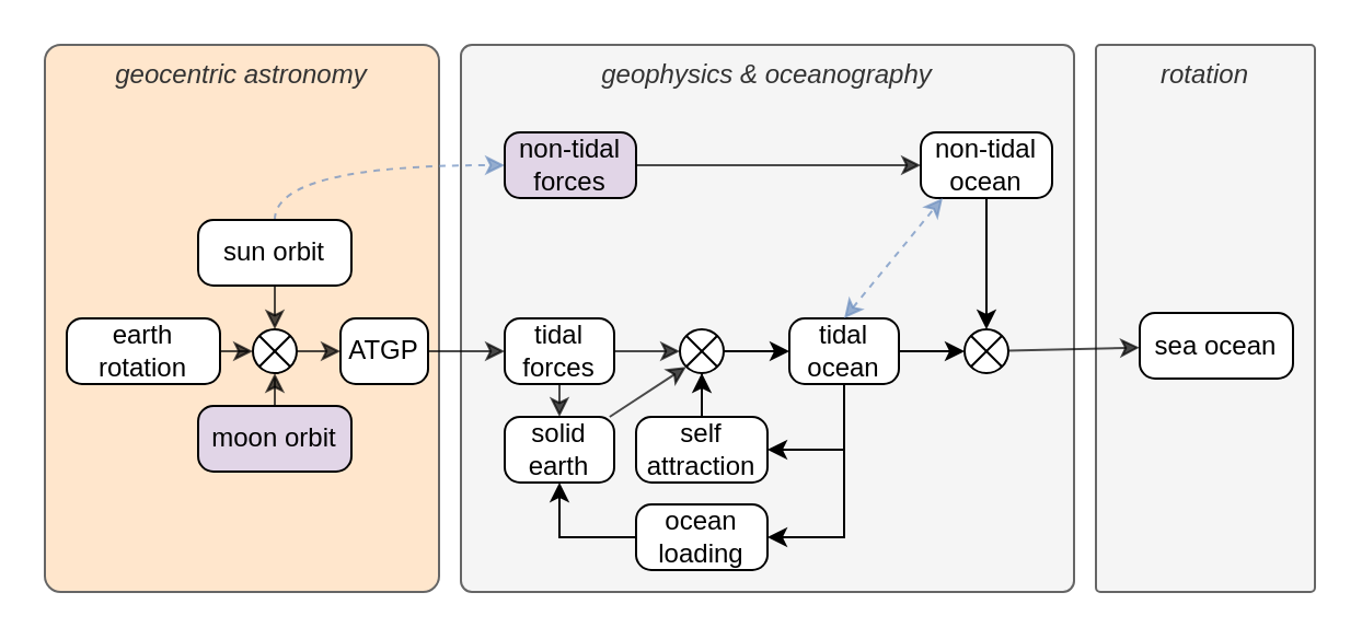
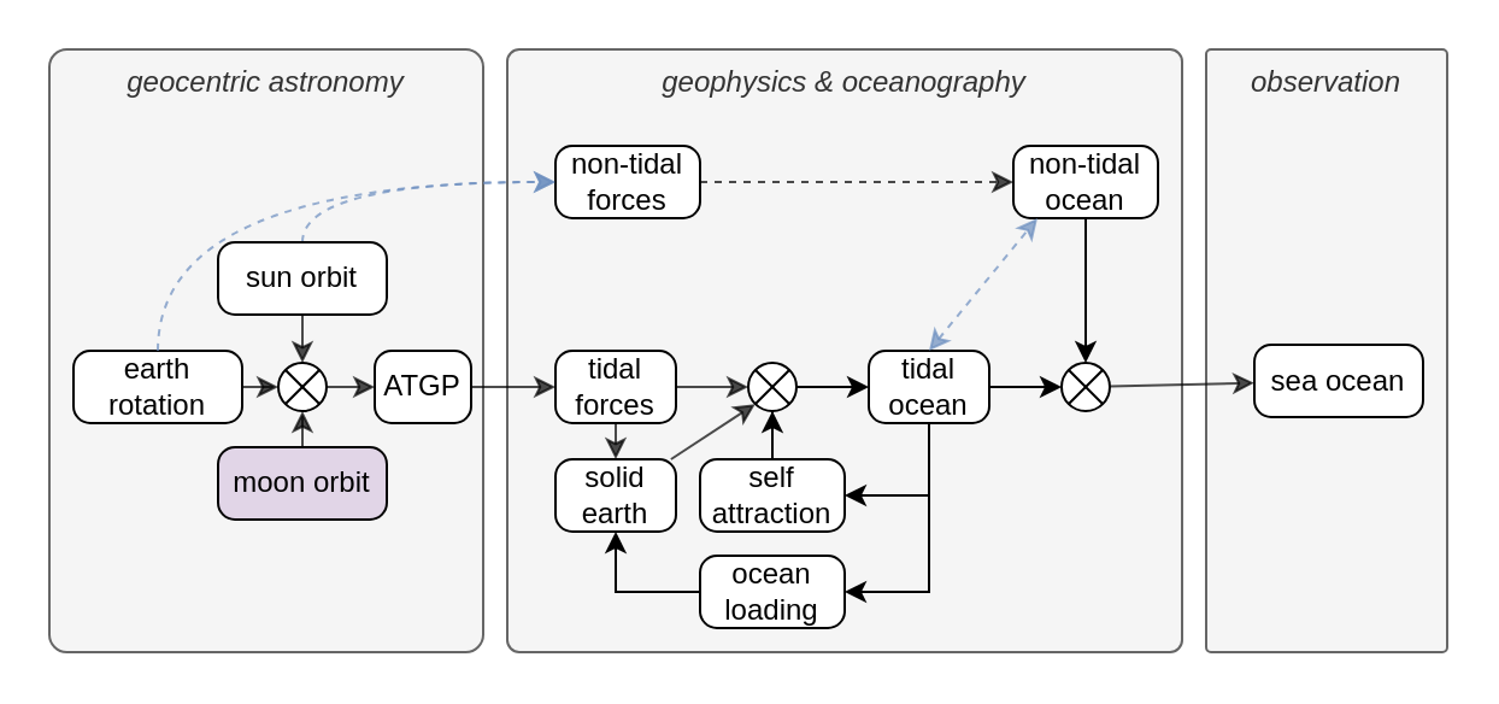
- <mxCell id="2" value="rotation" style="rounded=1;whiteSpace=wrap;html=1;strokeWidth=1;strokeColor=#666666;verticalAlign=top;fontStyle=2;fillColor=#f5f5f5;fontColor=#333333;arcSize=2;" vertex="1" parent="1"><mxGeometry x="500" y="20" width="100" height="250" as="geometry" /></mxCell>
+ <mxCell id="2" value="observation" style="rounded=1;whiteSpace=wrap;html=1;strokeWidth=1;strokeColor=#666666;verticalAlign=top;fontStyle=2;fillColor=#f5f5f5;fontColor=#333333;arcSize=2;" vertex="1" parent="1"><mxGeometry x="500" y="20" width="100" height="250" as="geometry" /></mxCell>
- <mxCell id="22" value="non-tidal forces" style="rounded=1;whiteSpace=wrap;html=1;absoluteArcSize=1;arcSize=14;strokeWidth=1;fillColor=#e1d5e7;" vertex="1" parent="1"><mxGeometry x="230" y="60" width="60" height="30" as="geometry" /></mxCell>
+ <mxCell id="22" value="non-tidal forces" style="rounded=1;whiteSpace=wrap;html=1;absoluteArcSize=1;arcSize=14;strokeWidth=1;" vertex="1" parent="1"><mxGeometry x="230" y="60" width="60" height="30" as="geometry" /></mxCell>
- <mxCell id="21" style="edgeStyle=none;rounded=0;orthogonalLoop=1;jettySize=auto;html=1;entryX=0;entryY=0.5;entryDx=0;entryDy=0;strokeWidth=1;opacity=70;" edge="1" parent="1" source="22" target="20"><mxGeometry relative="1" as="geometry" /></mxCell>
+ <mxCell id="21" style="edgeStyle=none;rounded=0;orthogonalLoop=1;jettySize=auto;html=1;entryX=0;entryY=0.5;entryDx=0;entryDy=0;strokeWidth=1;opacity=70;dashed=1;" edge="1" parent="1" source="22" target="20"><mxGeometry relative="1" as="geometry" /></mxCell>
+ <mxCell id="35" style="edgeStyle=orthogonalEdgeStyle;curved=1;rounded=0;orthogonalLoop=1;jettySize=auto;html=1;entryX=0;entryY=0.5;entryDx=0;entryDy=0;strokeWidth=1;opacity=70;dashed=1;fillColor=#dae8fc;strokeColor=#6c8ebf;exitX=0.5;exitY=0;exitDx=0;exitDy=0;" edge="1" parent="1" source="6" target="22"><mxGeometry relative="1" as="geometry"><mxPoint x="155" y="105" as="sourcePoint" /><mxPoint x="410" y="25" as="targetPoint" /></mxGeometry></mxCell>
- <mxCell id="4" value="geocentric astronomy" style="rounded=1;whiteSpace=wrap;html=1;strokeWidth=1;strokeColor=#666666;verticalAlign=top;fontStyle=2;fillColor=#ffe6cc;fontColor=#333333;arcSize=4;" vertex="1" parent="1"><mxGeometry x="20" y="20" width="180" height="250" as="geometry" /></mxCell>
+ <mxCell id="4" value="geocentric astronomy" style="rounded=1;whiteSpace=wrap;html=1;strokeWidth=1;strokeColor=#666666;verticalAlign=top;fontStyle=2;fillColor=#f5f5f5;fontColor=#333333;arcSize=4;" vertex="1" parent="1"><mxGeometry x="20" y="20" width="180" height="250" as="geometry" /></mxCell>
